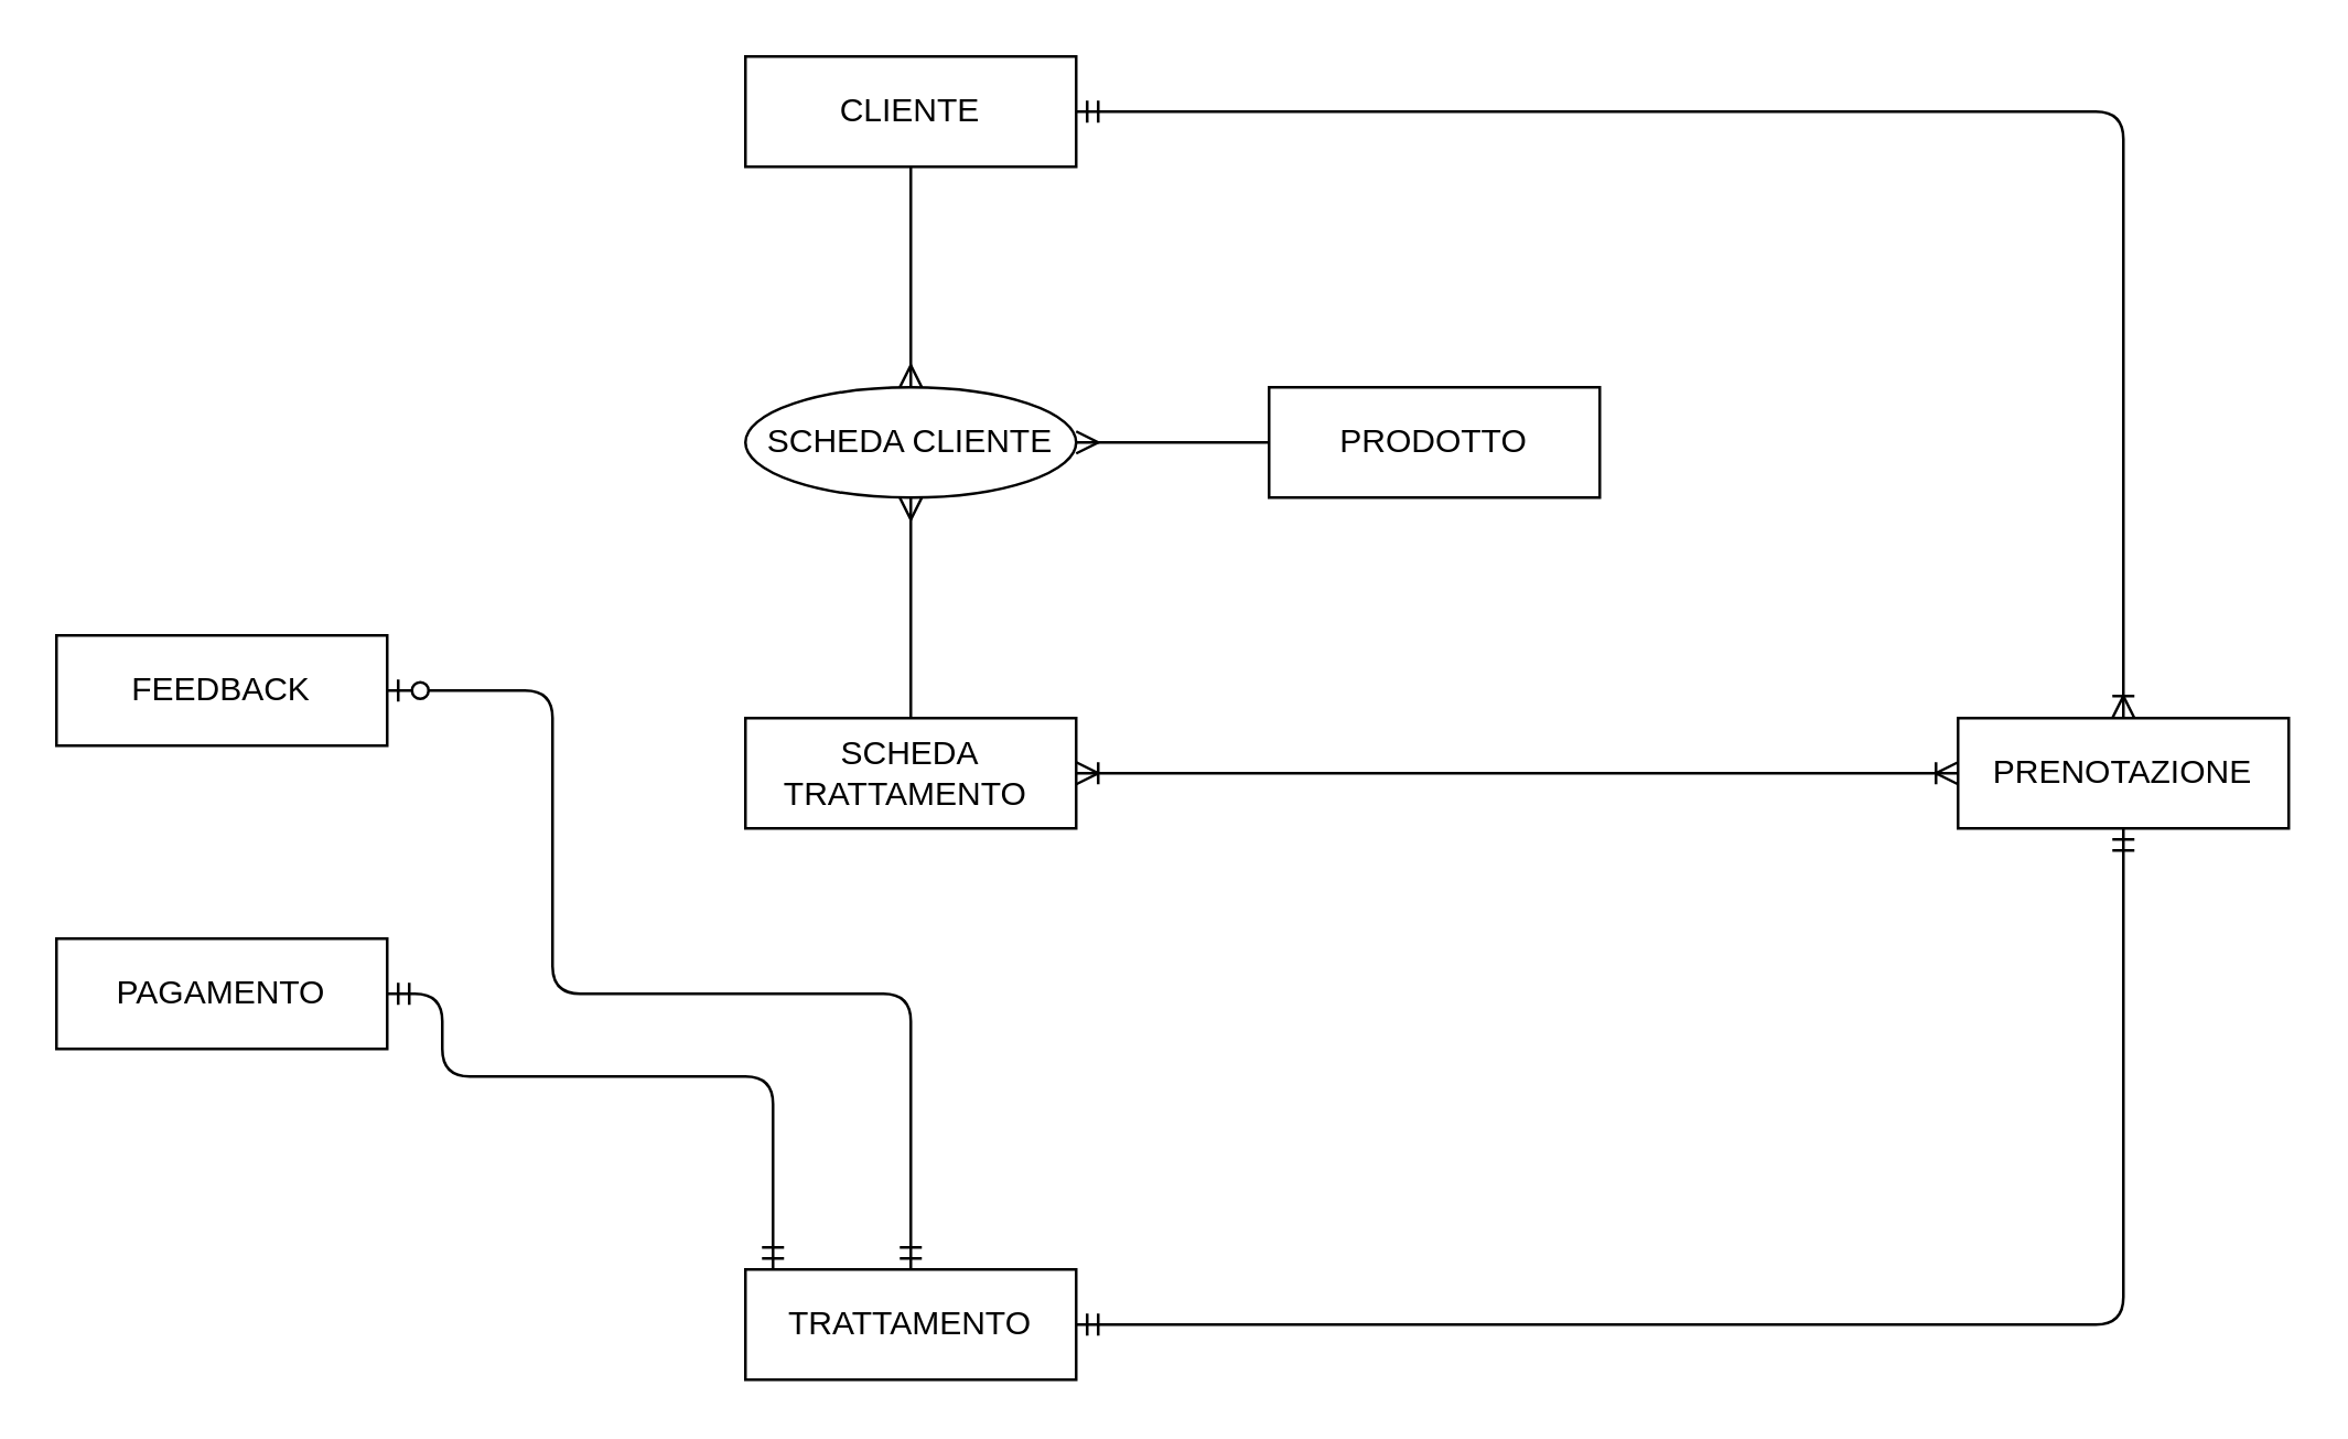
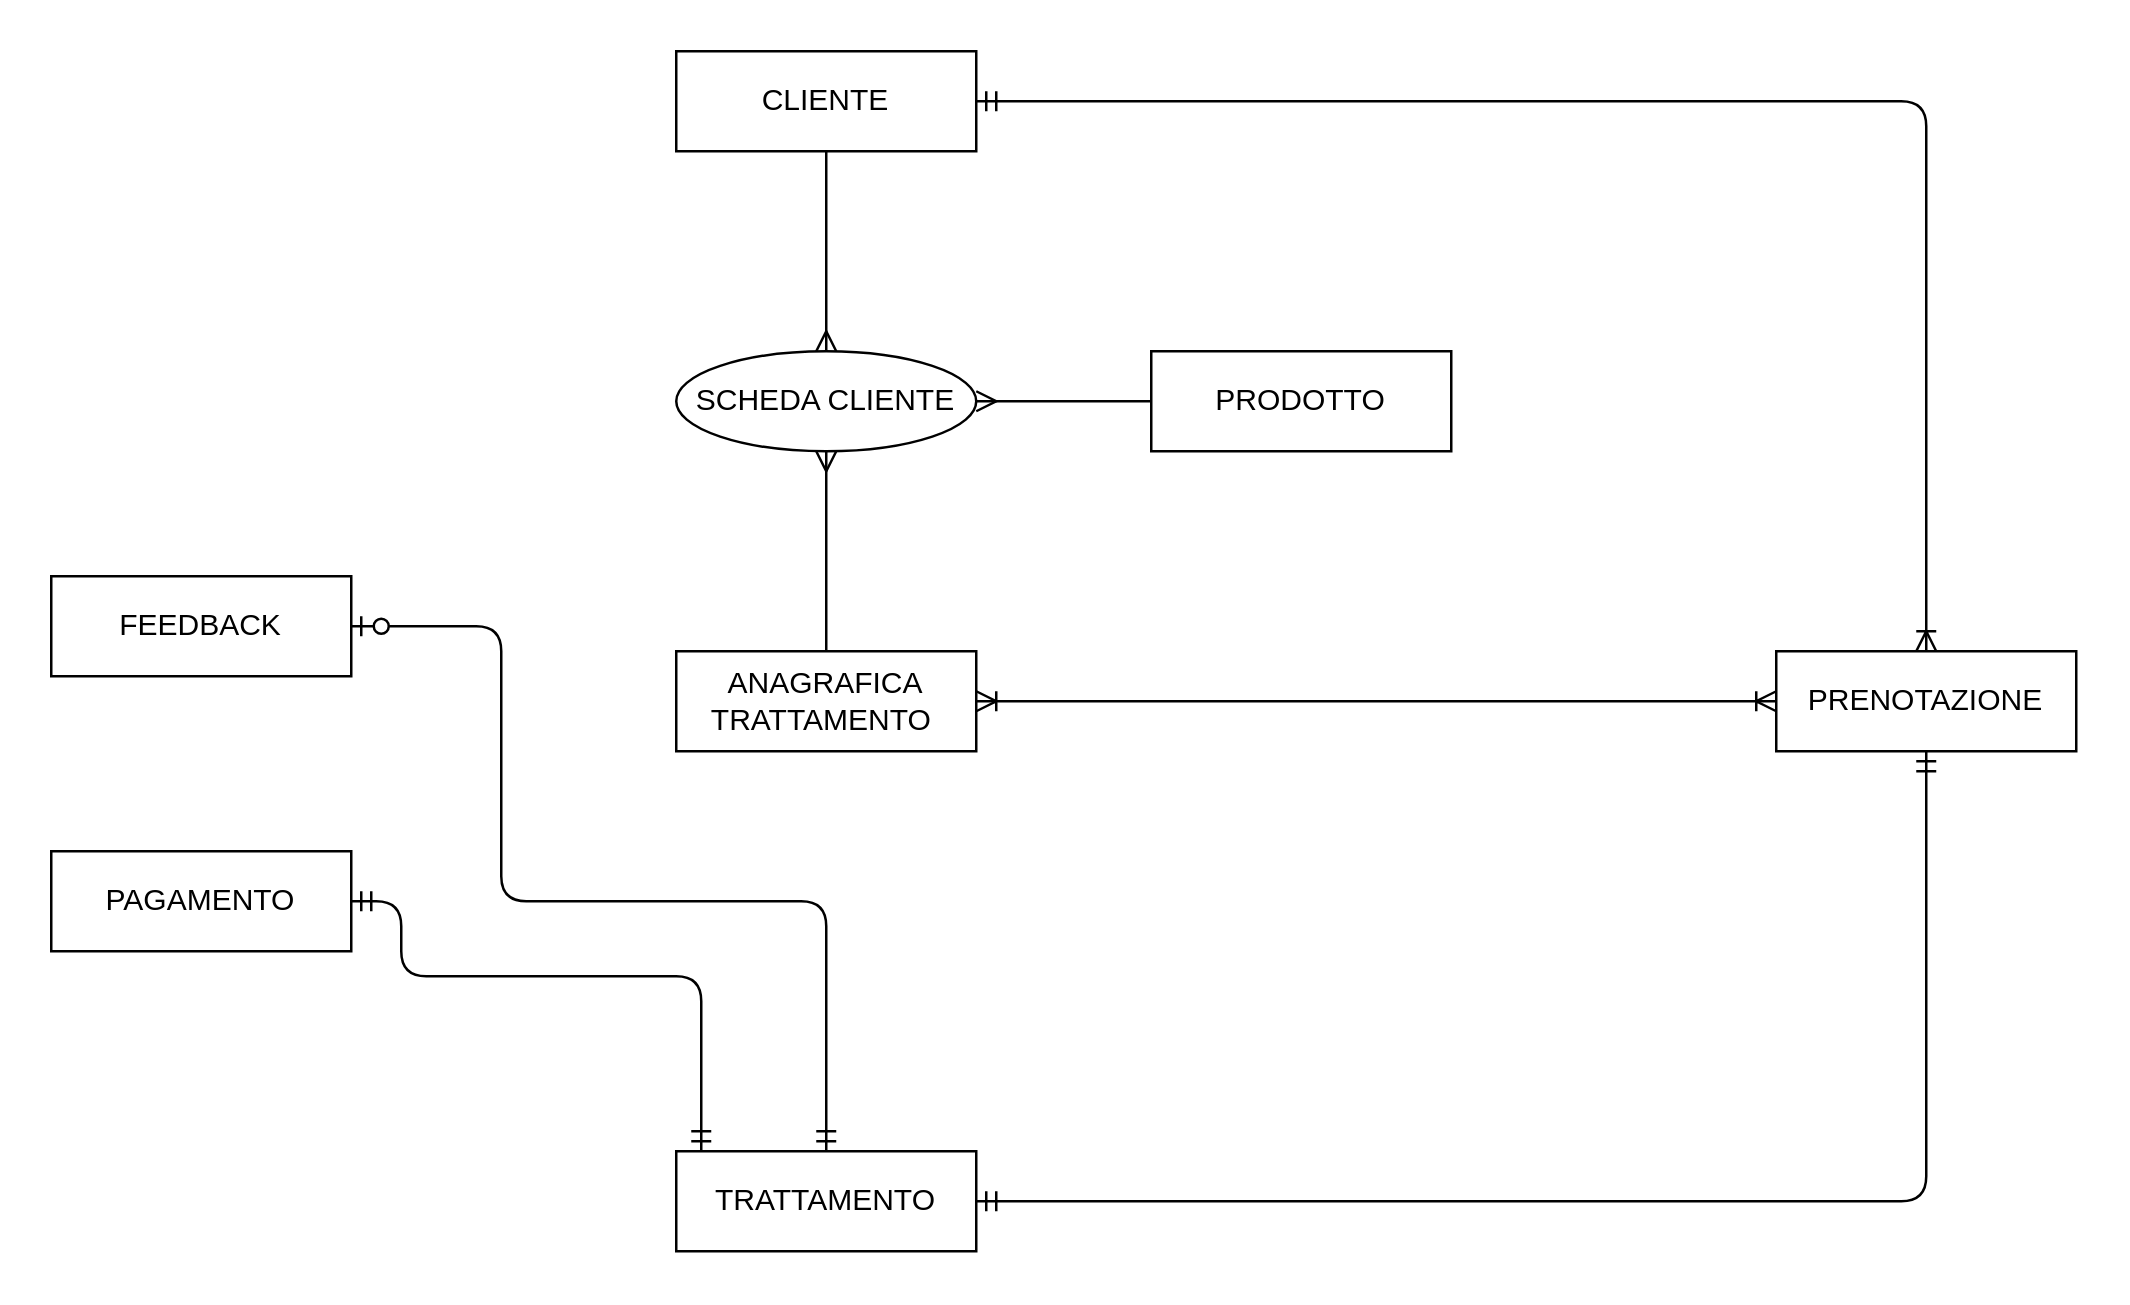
- <mxCell id="4" value="SCHEDA TRATTAMENTO&amp;nbsp;" style="rounded=0;whiteSpace=wrap;html=1;" vertex="1" parent="1"><mxGeometry x="270" y="260" width="120" height="40" as="geometry" /></mxCell>
+ <mxCell id="4" value="ANAGRAFICA TRATTAMENTO&amp;nbsp;" style="rounded=0;whiteSpace=wrap;html=1;" vertex="1" parent="1"><mxGeometry x="270" y="260" width="120" height="40" as="geometry" /></mxCell>
